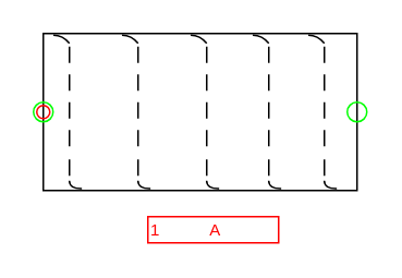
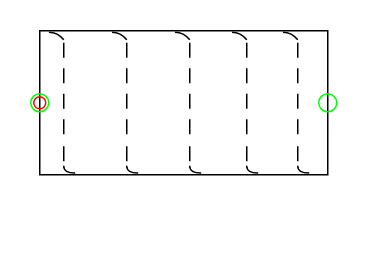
- <mxCell id="2" value="1&amp;nbsp; &amp;nbsp; &amp;nbsp; &amp;nbsp; &amp;nbsp; &amp;nbsp;A" style="rounded=0;whiteSpace=wrap;html=1;fillColor=none;strokeColor=#FF0000;fontColor=#FF0000;fontSize=10;align=left;" parent="1" vertex="1"><mxGeometry x="90" y="132" width="80" height="16" as="geometry" /></mxCell>
